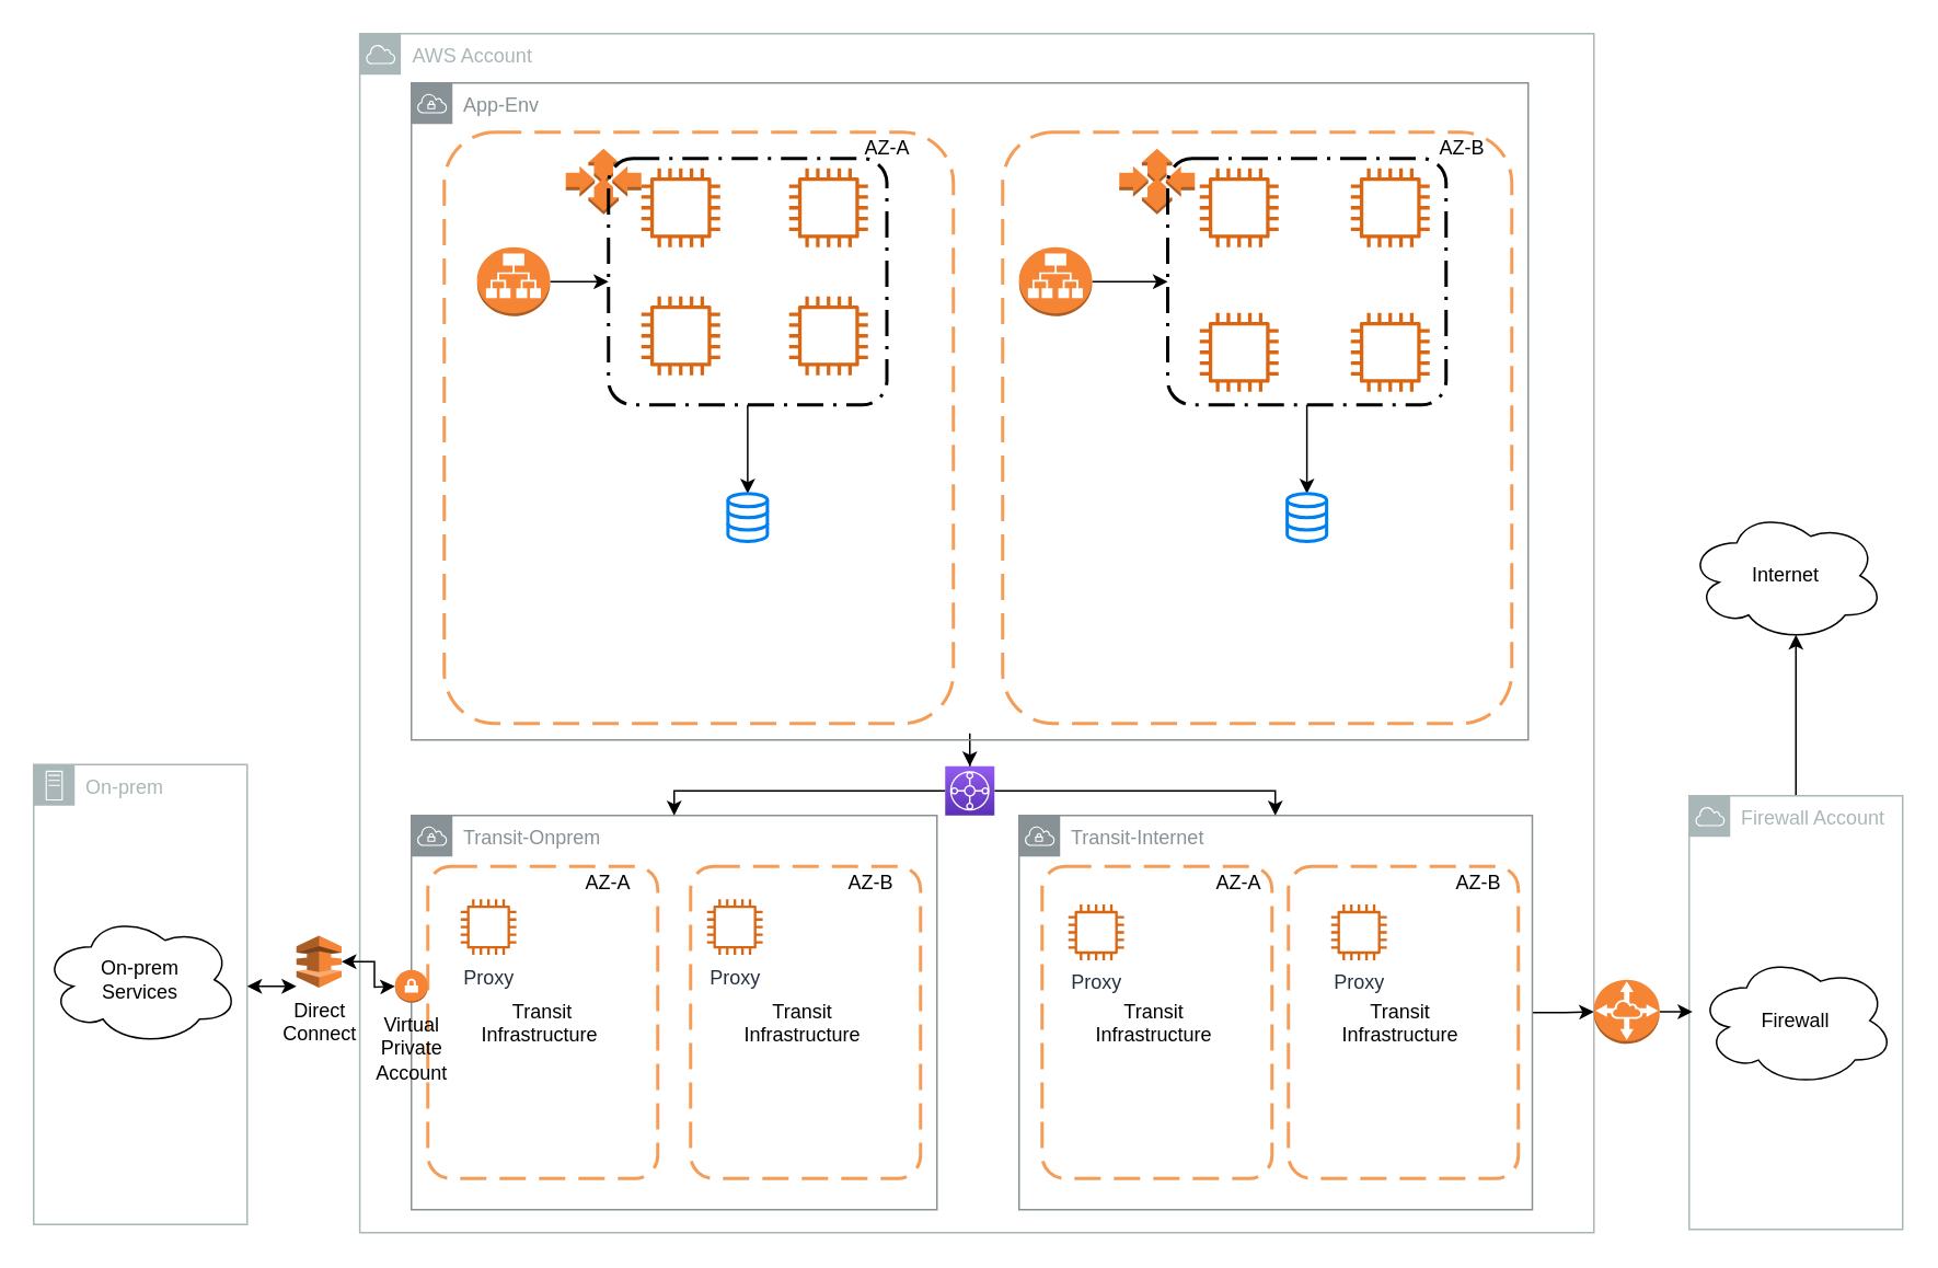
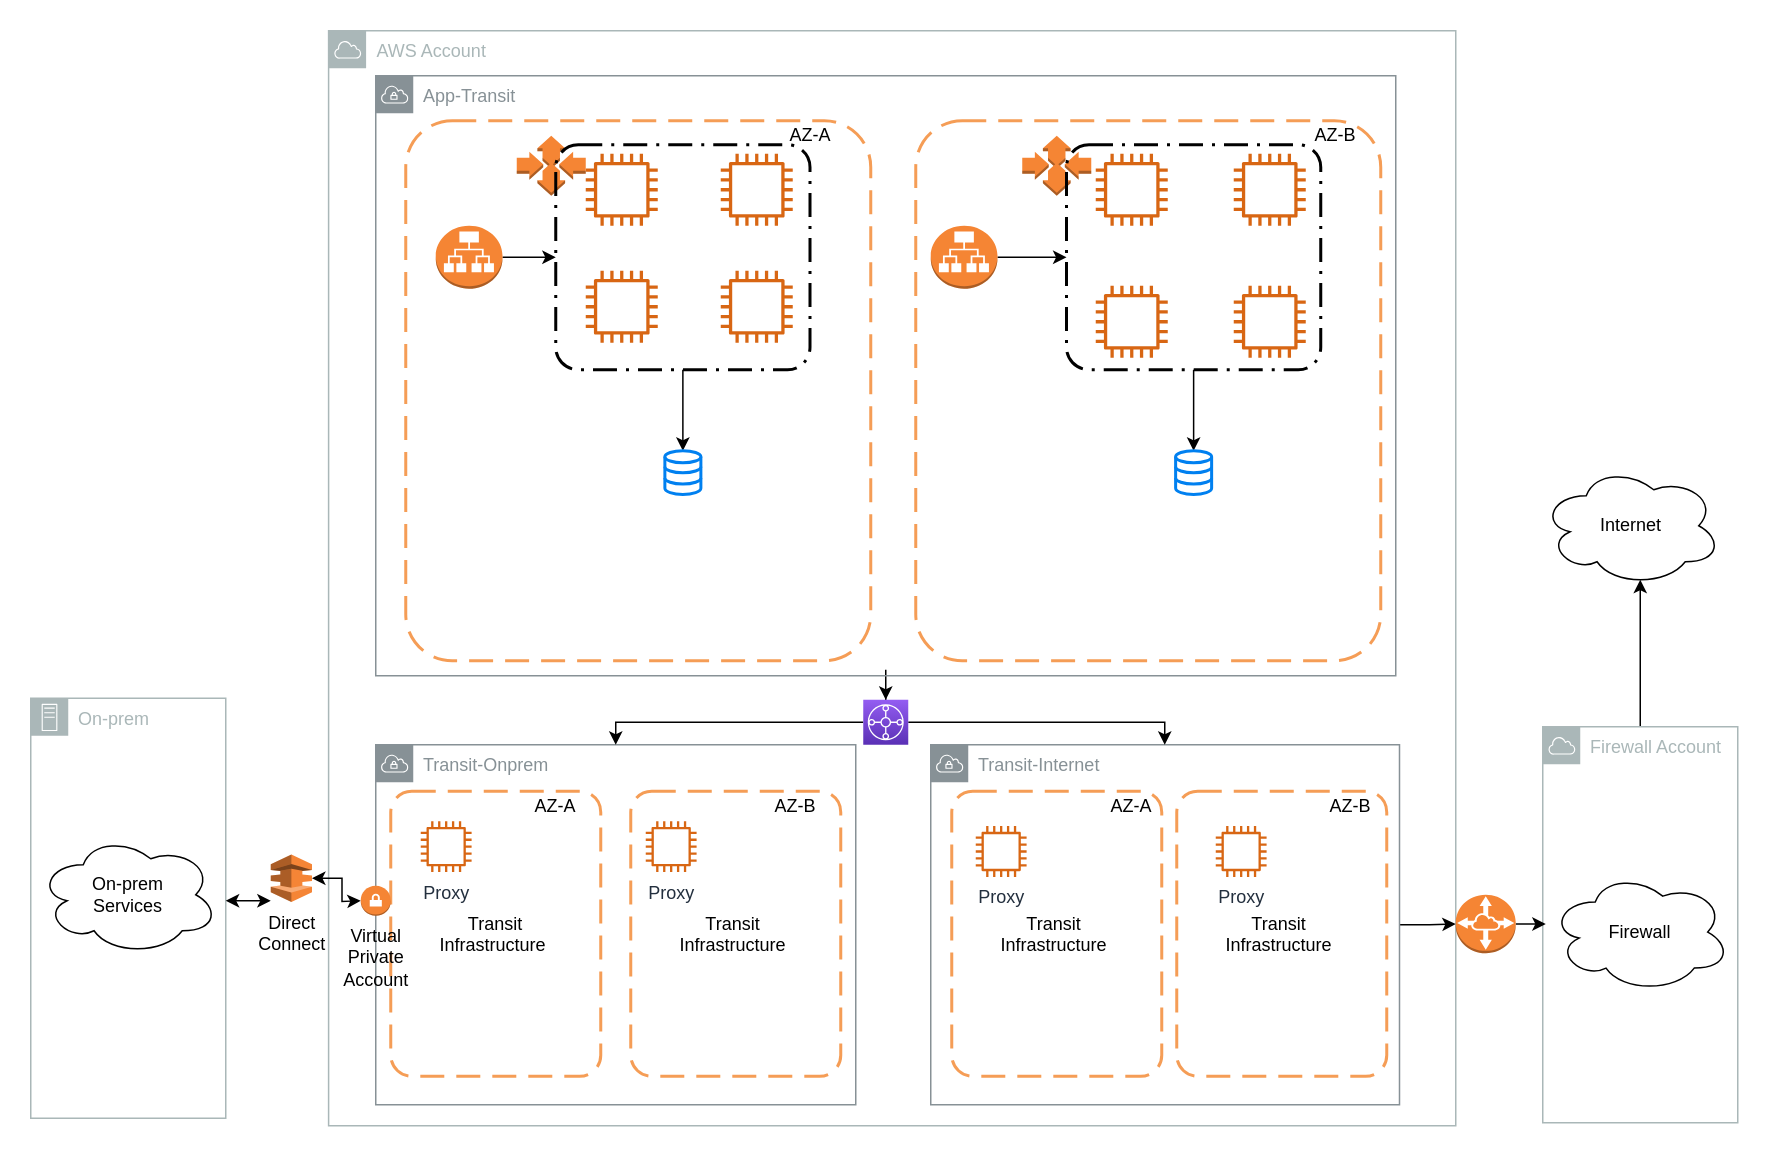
- <mxCell id="10" value="App-Env" style="outlineConnect=0;gradientColor=none;html=1;whiteSpace=wrap;fontSize=12;fontStyle=0;shape=mxgraph.aws4.group;grIcon=mxgraph.aws4.group_vpc;strokeColor=#879196;fillColor=none;verticalAlign=top;align=left;spacingLeft=30;fontColor=#879196;dashed=0;" parent="1" vertex="1"><mxGeometry x="250" y="50" width="680" height="400" as="geometry" /></mxCell>
+ <mxCell id="10" value="App-Transit" style="outlineConnect=0;gradientColor=none;html=1;whiteSpace=wrap;fontSize=12;fontStyle=0;shape=mxgraph.aws4.group;grIcon=mxgraph.aws4.group_vpc;strokeColor=#879196;fillColor=none;verticalAlign=top;align=left;spacingLeft=30;fontColor=#879196;dashed=0;" parent="1" vertex="1"><mxGeometry x="250" y="50" width="680" height="400" as="geometry" /></mxCell>
